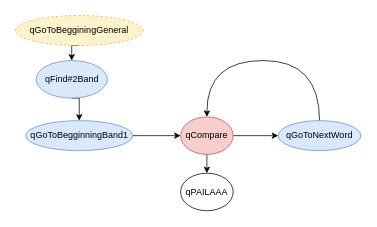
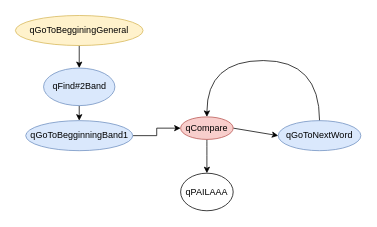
- <mxCell id="3" value="qGoToBegginingGeneral" style="ellipse;whiteSpace=wrap;html=1;fillColor=#fff2cc;strokeColor=#d6b656;dashed=1;" vertex="1" parent="1"><mxGeometry x="20" y="20" width="170" height="40" as="geometry" /></mxCell>
+ <mxCell id="3" value="qGoToBegginingGeneral" style="ellipse;whiteSpace=wrap;html=1;fillColor=#fff2cc;strokeColor=#d6b656;" vertex="1" parent="1"><mxGeometry x="20" y="20" width="170" height="40" as="geometry" /></mxCell>
- <mxCell id="5" value="qFind#2Band" style="ellipse;whiteSpace=wrap;html=1;fillColor=#dae8fc;strokeColor=#6c8ebf;" vertex="1" parent="1"><mxGeometry x="47.5" y="80" width="95" height="50" as="geometry" /></mxCell>
+ <mxCell id="5" value="qFind#2Band" style="ellipse;whiteSpace=wrap;html=1;fillColor=#dae8fc;strokeColor=#6c8ebf;" vertex="1" parent="1"><mxGeometry x="57.5" y="90" width="95" height="50" as="geometry" /></mxCell>
- <mxCell id="10" value="qCompare" style="ellipse;whiteSpace=wrap;html=1;fillColor=#f8cecc;strokeColor=#b85450;" vertex="1" parent="1"><mxGeometry x="240" y="155" width="70" height="50" as="geometry" /></mxCell>
+ <mxCell id="10" value="qCompare" style="ellipse;whiteSpace=wrap;html=1;fillColor=#f8cecc;strokeColor=#b85450;" vertex="1" parent="1"><mxGeometry x="240" y="155" width="70" height="30" as="geometry" /></mxCell>
